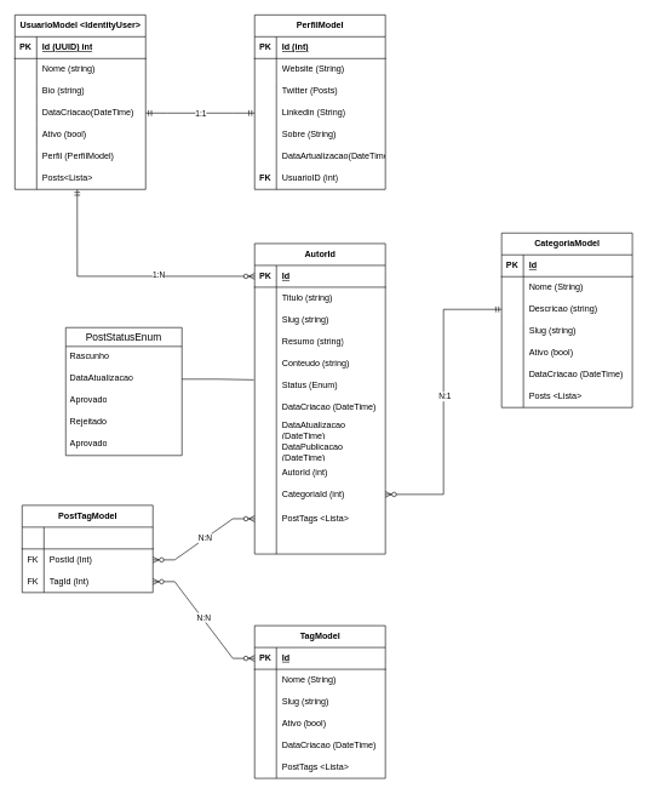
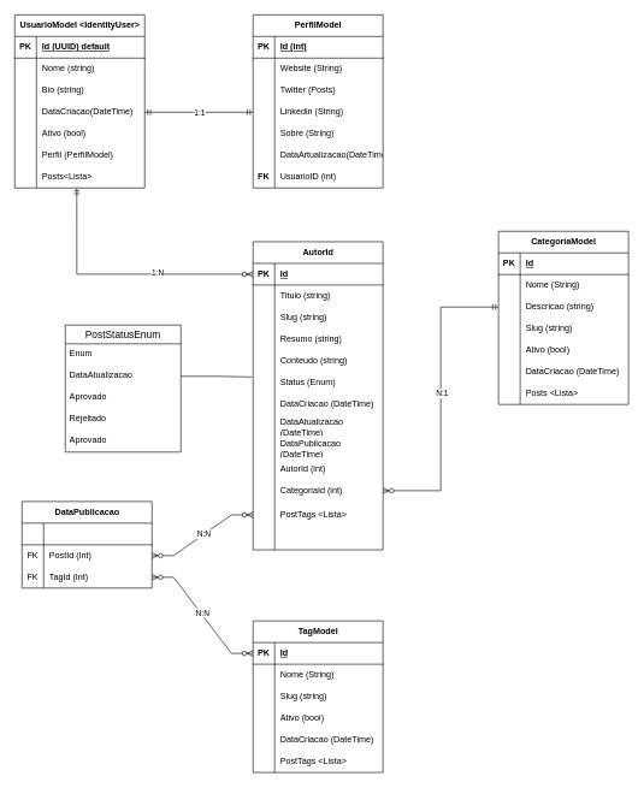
- <mxCell id="73" value="Id (UUID) int" style="shape=partialRectangle;connectable=0;fillColor=none;top=0;left=0;bottom=0;right=0;align=left;spacingLeft=6;fontStyle=5;overflow=hidden;whiteSpace=wrap;html=1;" vertex="1" parent="71"><mxGeometry x="30" width="150" height="30" as="geometry"><mxRectangle width="150" height="30" as="alternateBounds" /></mxGeometry></mxCell>
+ <mxCell id="73" value="Id (UUID) default" style="shape=partialRectangle;connectable=0;fillColor=none;top=0;left=0;bottom=0;right=0;align=left;spacingLeft=6;fontStyle=5;overflow=hidden;whiteSpace=wrap;html=1;" vertex="1" parent="71"><mxGeometry x="30" width="150" height="30" as="geometry"><mxRectangle width="150" height="30" as="alternateBounds" /></mxGeometry></mxCell>
- <mxCell id="65" value="Rascunho" style="text;strokeColor=none;fillColor=none;spacingLeft=4;spacingRight=4;overflow=hidden;rotatable=0;points=[[0,0.5],[1,0.5]];portConstraint=eastwest;fontSize=12;whiteSpace=wrap;html=1;" parent="64" vertex="1"><mxGeometry y="26" width="160" height="30" as="geometry" /></mxCell>
+ <mxCell id="65" value="Enum" style="text;strokeColor=none;fillColor=none;spacingLeft=4;spacingRight=4;overflow=hidden;rotatable=0;points=[[0,0.5],[1,0.5]];portConstraint=eastwest;fontSize=12;whiteSpace=wrap;html=1;" parent="64" vertex="1"><mxGeometry y="26" width="160" height="30" as="geometry" /></mxCell>
- <mxCell id="140" value="PostTagModel" style="shape=table;startSize=30;container=1;collapsible=1;childLayout=tableLayout;fixedRows=1;rowLines=0;fontStyle=1;align=center;resizeLast=1;html=1;" vertex="1" parent="1"><mxGeometry x="30" y="694.5" width="180" height="120" as="geometry" /></mxCell>
+ <mxCell id="140" value="DataPublicacao" style="shape=table;startSize=30;container=1;collapsible=1;childLayout=tableLayout;fixedRows=1;rowLines=0;fontStyle=1;align=center;resizeLast=1;html=1;" vertex="1" parent="1"><mxGeometry x="30" y="694.5" width="180" height="120" as="geometry" /></mxCell>
